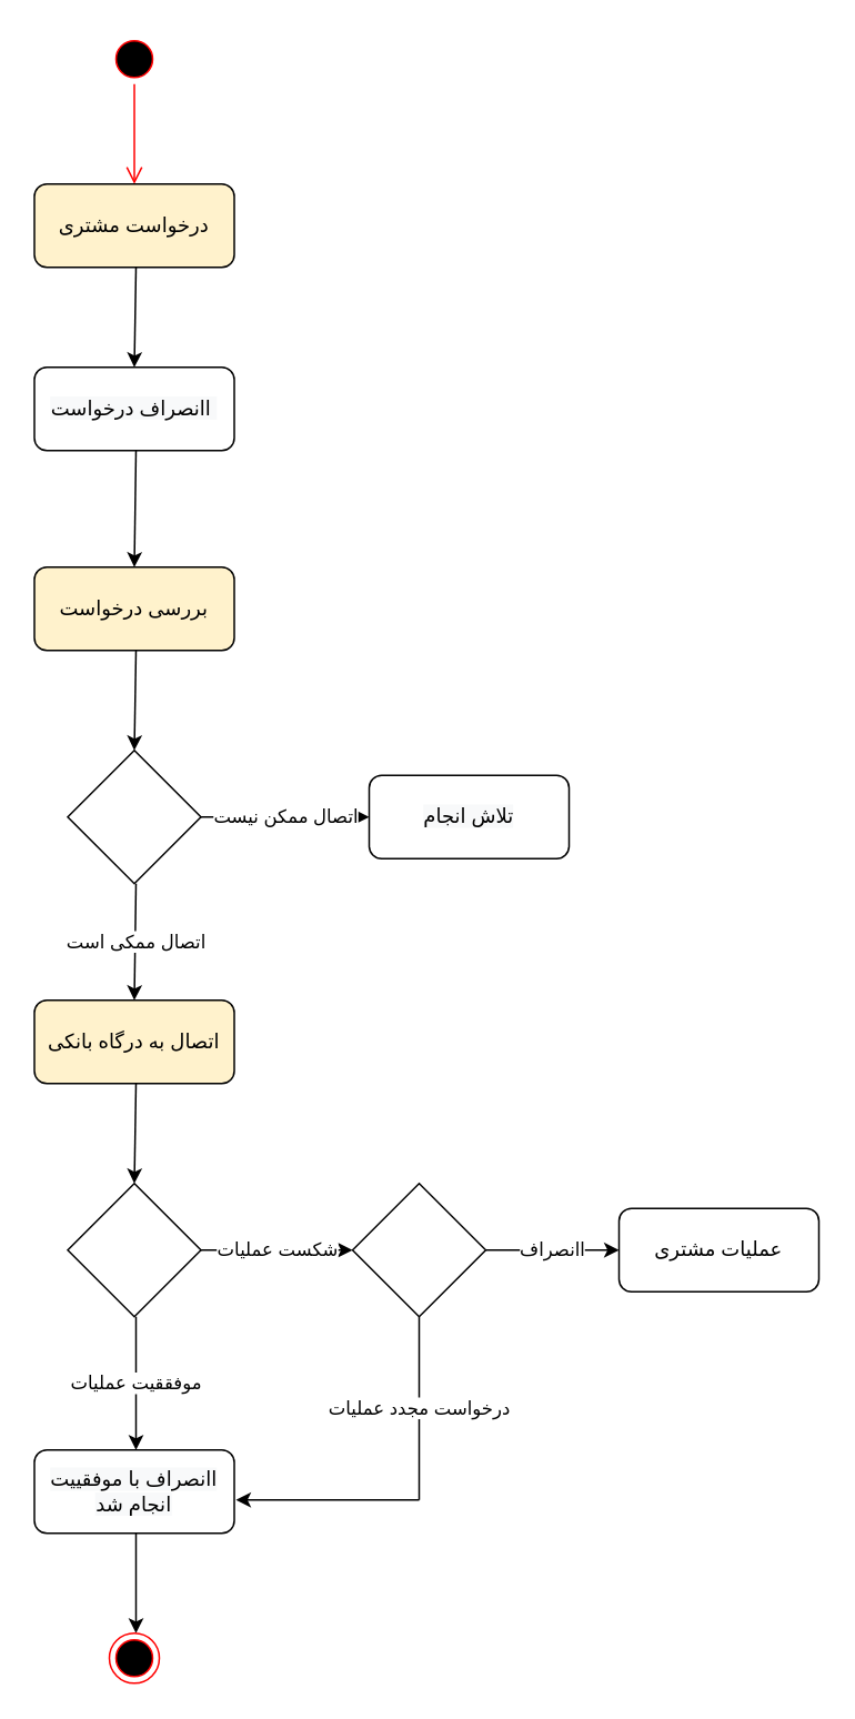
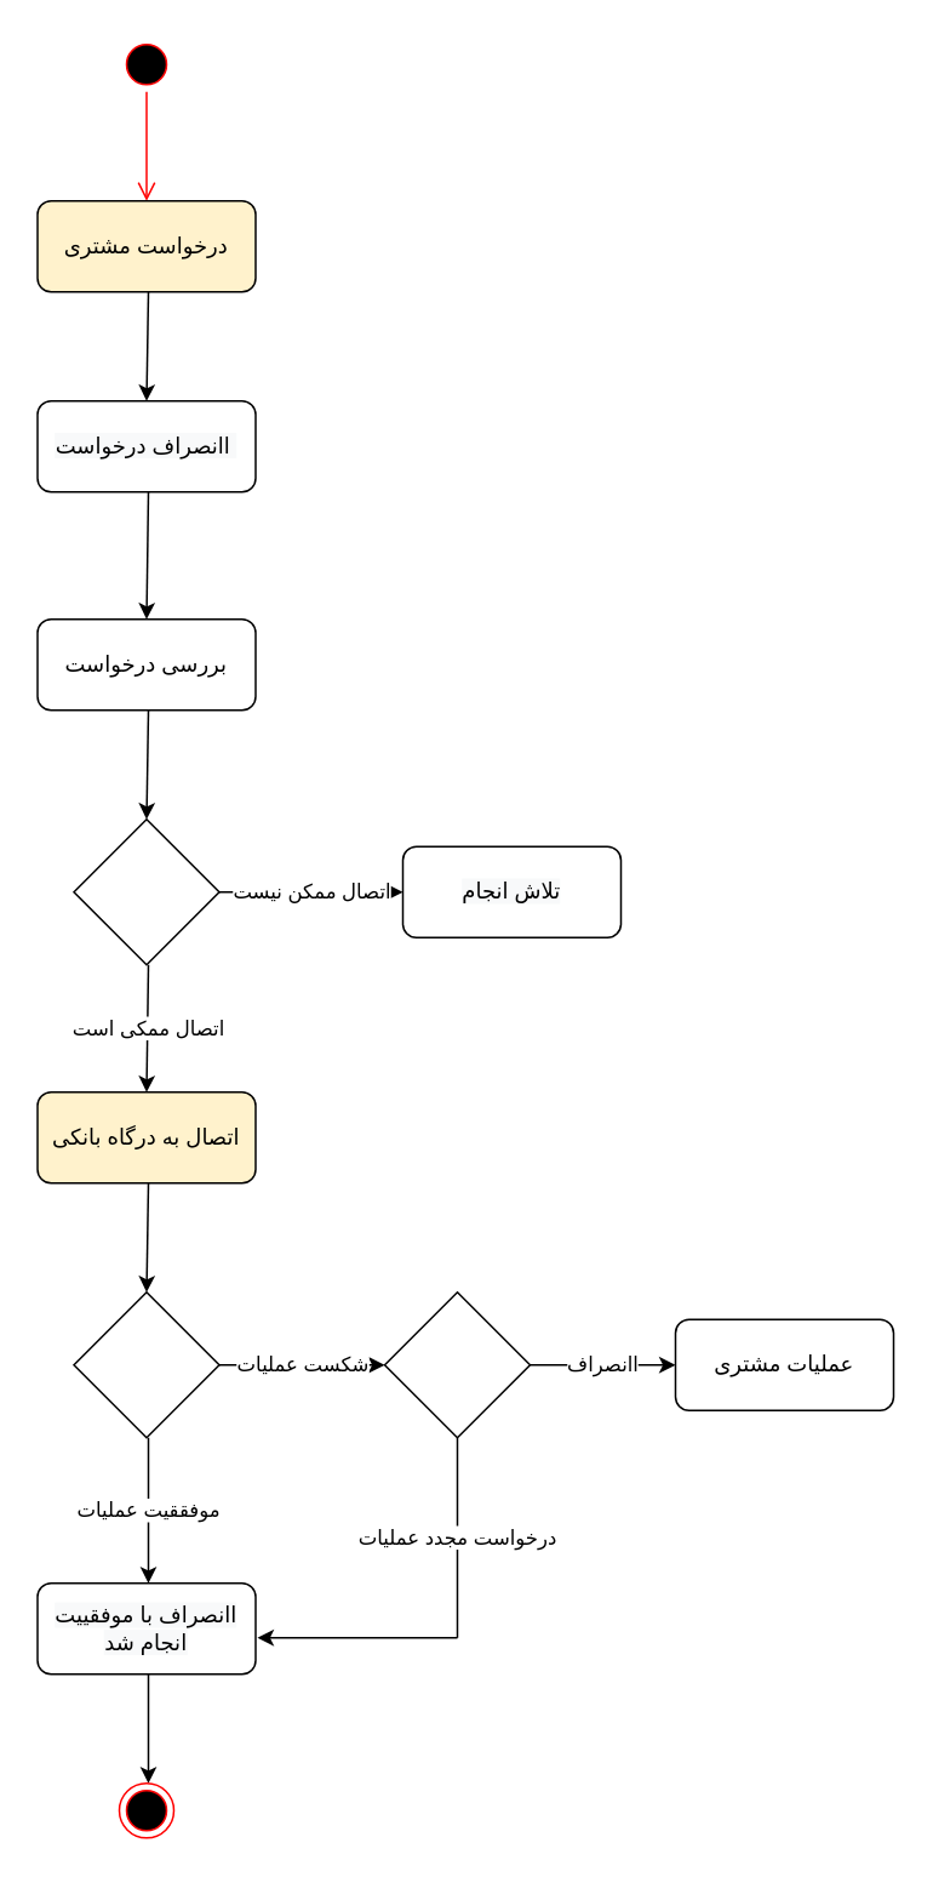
- <mxCell id="18" value="&lt;span&gt;بررسی درخواست&lt;/span&gt;" style="rounded=1;whiteSpace=wrap;html=1;fillColor=#fff2cc;" vertex="1" parent="1"><mxGeometry x="20" y="340" width="120" height="50" as="geometry" /></mxCell>
+ <mxCell id="18" value="&lt;span&gt;بررسی درخواست&lt;/span&gt;" style="rounded=1;whiteSpace=wrap;html=1;" vertex="1" parent="1"><mxGeometry x="20" y="340" width="120" height="50" as="geometry" /></mxCell>
